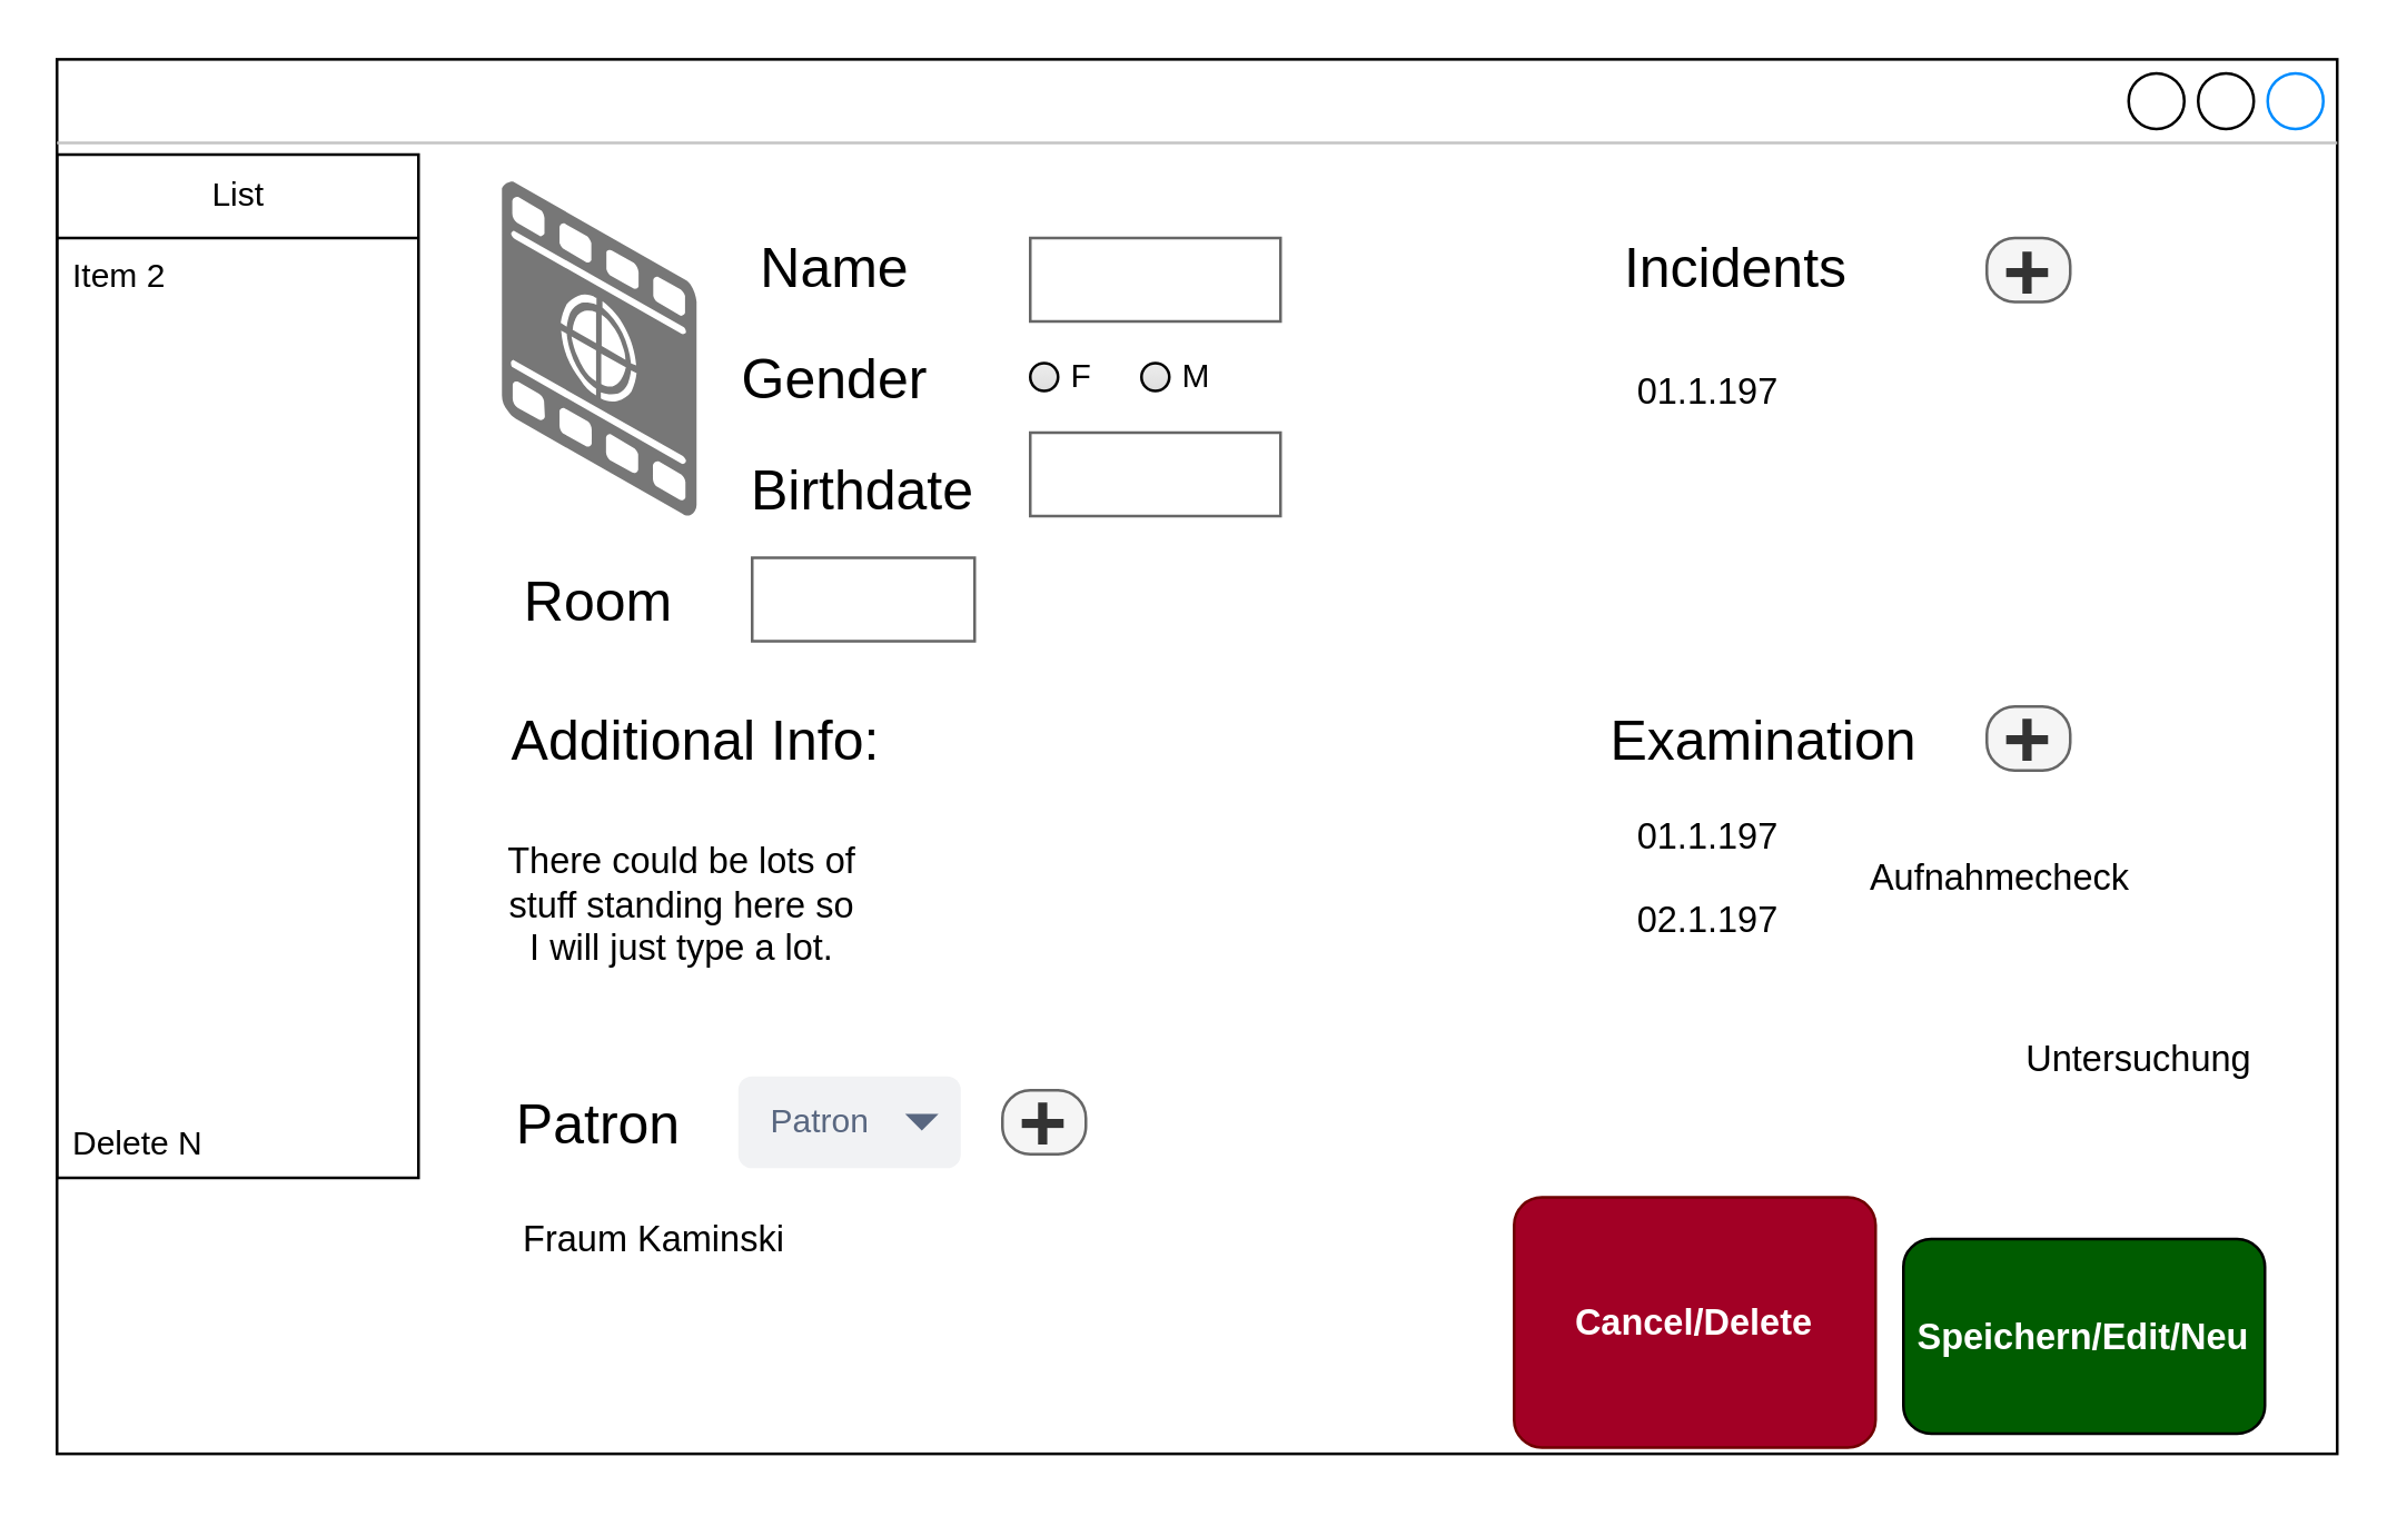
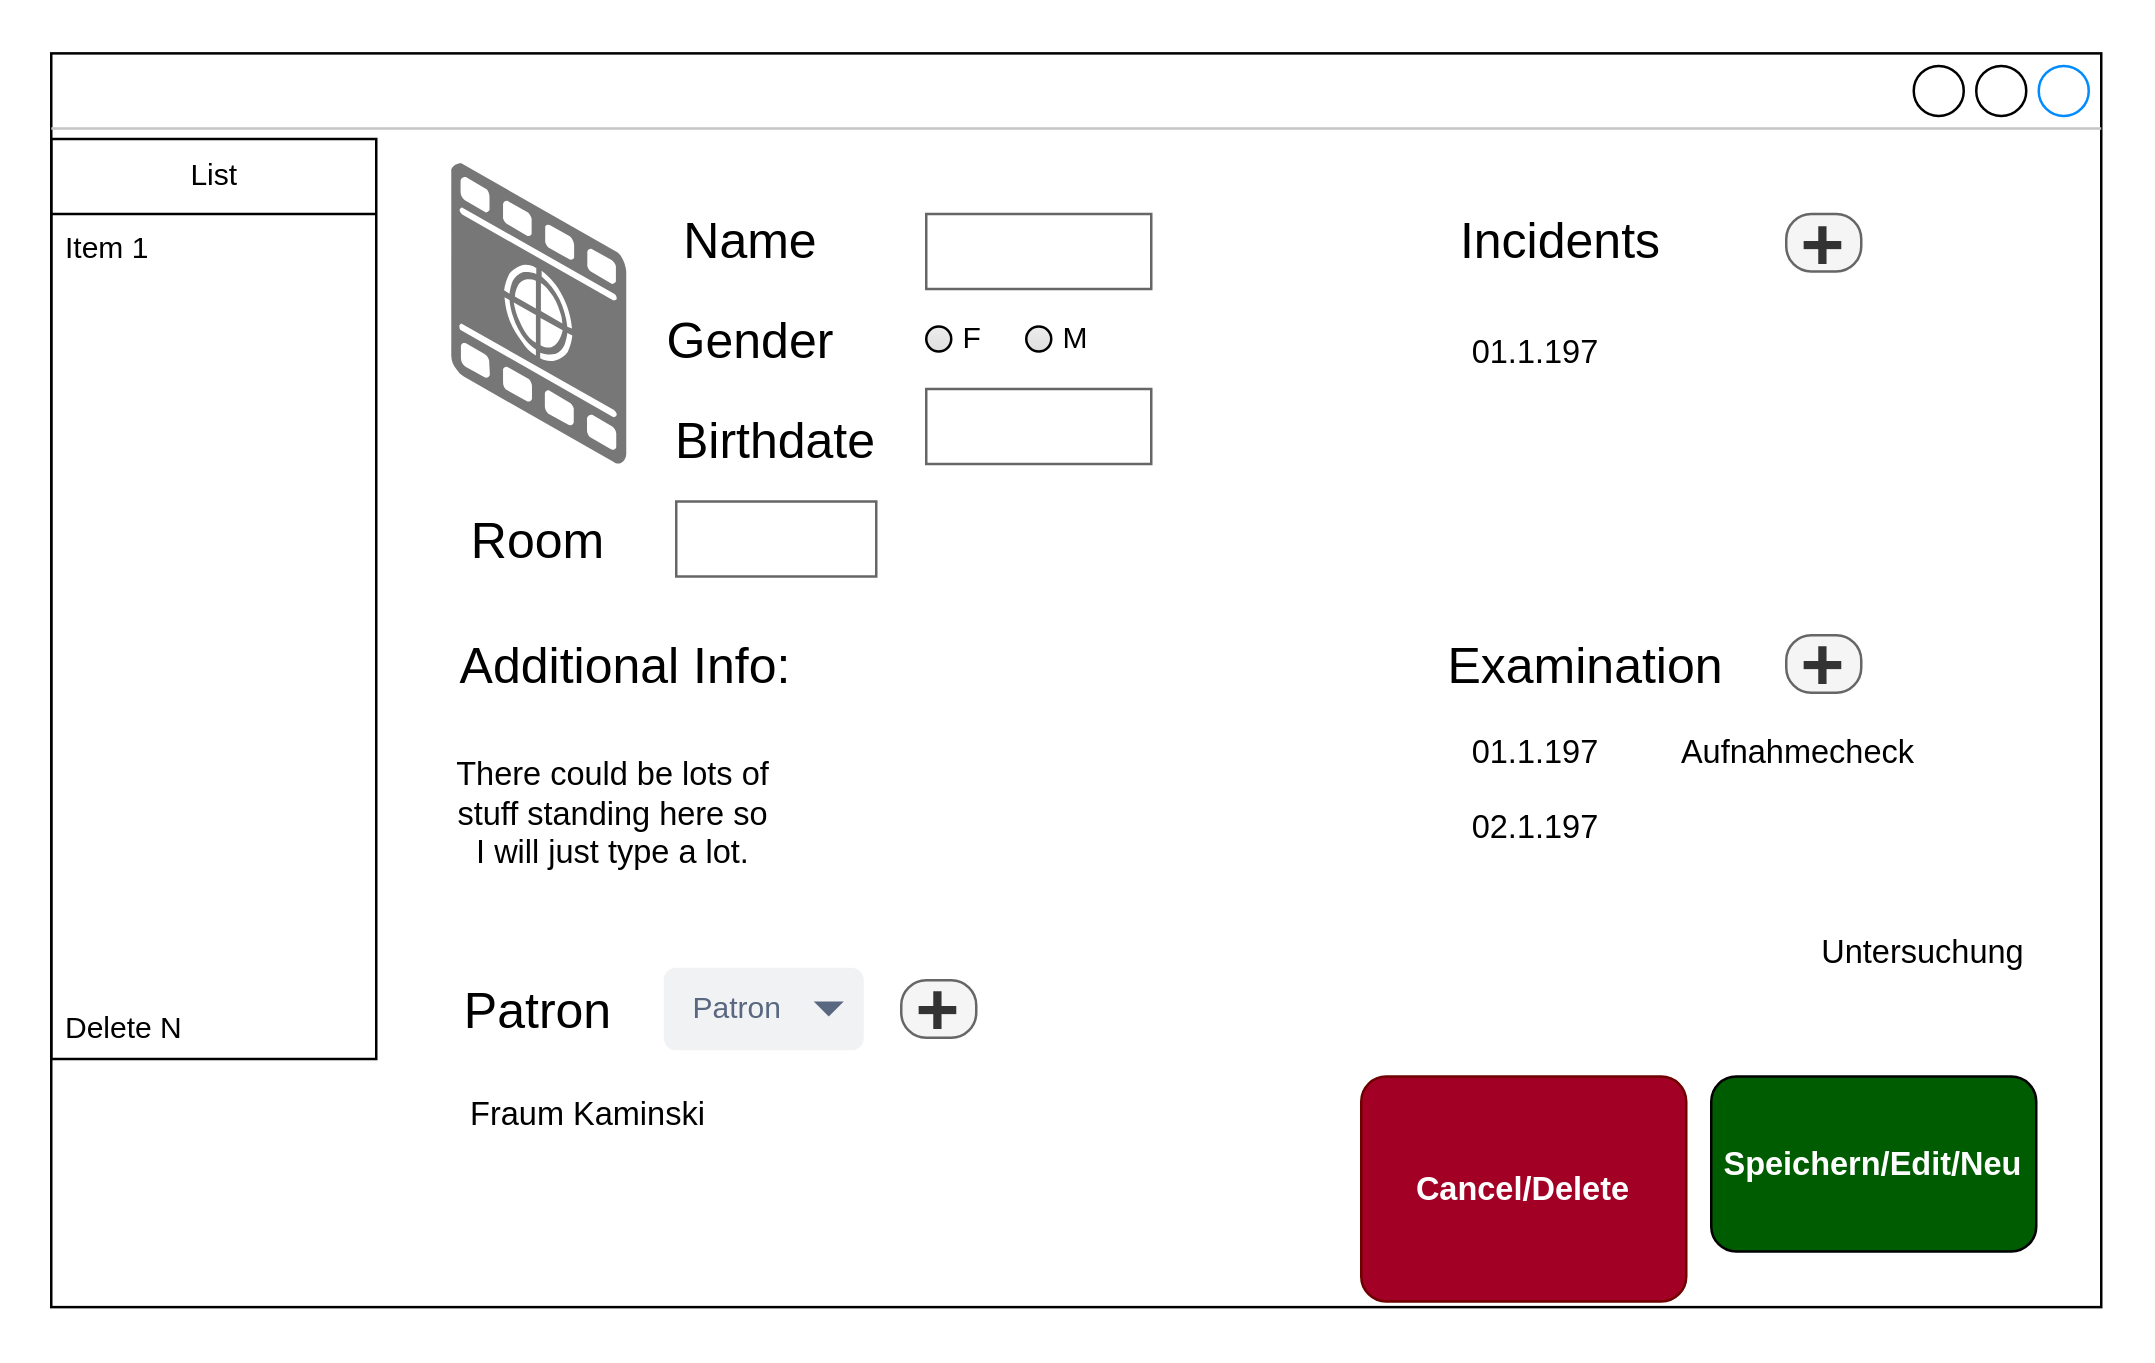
- <mxCell id="15" value="Item 2" style="text;strokeColor=none;fillColor=none;align=left;verticalAlign=top;spacingLeft=4;spacingRight=4;overflow=hidden;rotatable=1;points=[[0,0.5],[1,0.5]];portConstraint=eastwest;whiteSpace=wrap;html=1;movable=1;resizable=1;deletable=1;editable=1;locked=0;connectable=1;" vertex="1" parent="14"><mxGeometry y="30" width="130" height="26" as="geometry" /></mxCell>
+ <mxCell id="15" value="Item 1" style="text;strokeColor=none;fillColor=none;align=left;verticalAlign=top;spacingLeft=4;spacingRight=4;overflow=hidden;rotatable=1;points=[[0,0.5],[1,0.5]];portConstraint=eastwest;whiteSpace=wrap;html=1;movable=1;resizable=1;deletable=1;editable=1;locked=0;connectable=1;" vertex="1" parent="14"><mxGeometry y="30" width="130" height="26" as="geometry" /></mxCell>
- <mxCell id="40" value="&lt;span style=&quot;font-size: 13px;&quot;&gt;Aufnahmecheck&lt;/span&gt;" style="text;html=1;align=center;verticalAlign=middle;whiteSpace=wrap;rounded=0;" vertex="1" parent="1"><mxGeometry x="664" y="300" width="110" height="30" as="geometry" /></mxCell>
+ <mxCell id="40" value="&lt;span style=&quot;font-size: 13px;&quot;&gt;Aufnahmecheck&lt;/span&gt;" style="text;html=1;align=center;verticalAlign=middle;whiteSpace=wrap;rounded=0;" vertex="1" parent="1"><mxGeometry x="664" y="285" width="110" height="30" as="geometry" /></mxCell>
- <mxCell id="10" value="&lt;font style=&quot;font-size: 13px;&quot;&gt;Speichern/Edit/Neu&lt;/font&gt;" style="strokeWidth=1;shadow=0;dashed=0;align=center;html=1;shape=mxgraph.mockup.buttons.button;strokeColor=default;fontColor=#ffffff;mainText=;buttonStyle=round;fontSize=17;fontStyle=1;fillColor=#005C00;whiteSpace=wrap;fillStyle=auto;gradientColor=none;" parent="1" vertex="1"><mxGeometry x="684" y="445" width="130" height="70" as="geometry" /></mxCell>
+ <mxCell id="10" value="&lt;font style=&quot;font-size: 13px;&quot;&gt;Speichern/Edit/Neu&lt;/font&gt;" style="strokeWidth=1;shadow=0;dashed=0;align=center;html=1;shape=mxgraph.mockup.buttons.button;strokeColor=default;fontColor=#ffffff;mainText=;buttonStyle=round;fontSize=17;fontStyle=1;fillColor=#005C00;whiteSpace=wrap;fillStyle=auto;gradientColor=none;" parent="1" vertex="1"><mxGeometry x="684" y="430" width="130" height="70" as="geometry" /></mxCell>
